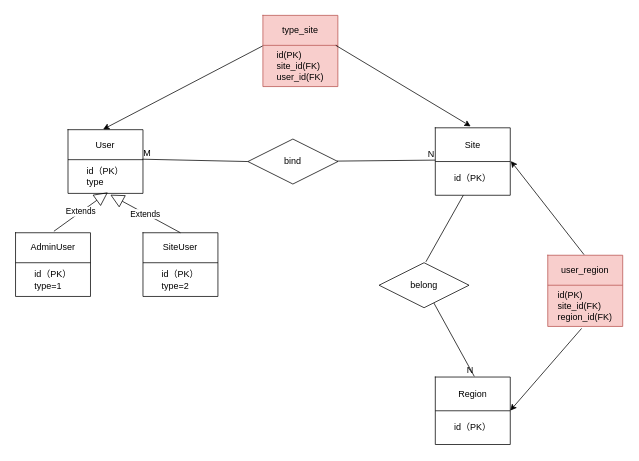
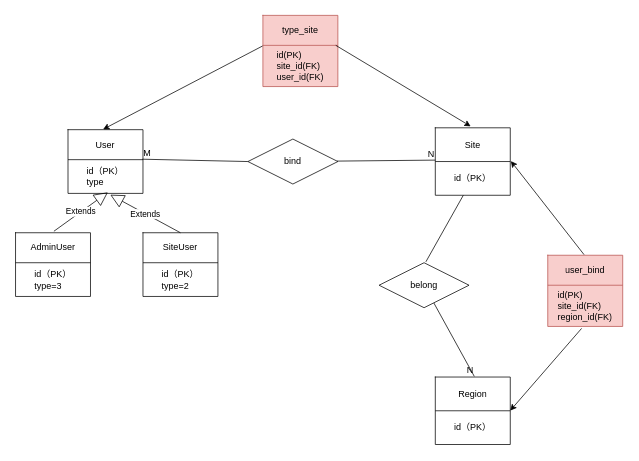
- <mxCell id="36" value="user_region" style="shape=partialRectangle;html=1;whiteSpace=wrap;connectable=0;strokeColor=inherit;overflow=hidden;fillColor=none;top=0;left=0;bottom=0;right=0;pointerEvents=1;" vertex="1" parent="35"><mxGeometry width="100" height="40" as="geometry"><mxRectangle width="100" height="40" as="alternateBounds" /></mxGeometry></mxCell>
+ <mxCell id="36" value="user_bind" style="shape=partialRectangle;html=1;whiteSpace=wrap;connectable=0;strokeColor=inherit;overflow=hidden;fillColor=none;top=0;left=0;bottom=0;right=0;pointerEvents=1;" vertex="1" parent="35"><mxGeometry width="100" height="40" as="geometry"><mxRectangle width="100" height="40" as="alternateBounds" /></mxGeometry></mxCell>
- <mxCell id="21" value="&lt;div style=&quot;text-align: justify;&quot;&gt;&lt;span style=&quot;background-color: initial;&quot;&gt;id（PK）&lt;/span&gt;&lt;/div&gt;&lt;div style=&quot;text-align: justify;&quot;&gt;&lt;span style=&quot;background-color: initial;&quot;&gt;type=1&lt;/span&gt;&lt;/div&gt;" style="shape=partialRectangle;html=1;whiteSpace=wrap;connectable=0;strokeColor=inherit;overflow=hidden;fillColor=none;top=0;left=0;bottom=0;right=0;pointerEvents=1;align=center;" vertex="1" parent="20"><mxGeometry width="100" height="45" as="geometry"><mxRectangle width="100" height="45" as="alternateBounds" /></mxGeometry></mxCell>
+ <mxCell id="21" value="&lt;div style=&quot;text-align: justify;&quot;&gt;&lt;span style=&quot;background-color: initial;&quot;&gt;id（PK）&lt;/span&gt;&lt;/div&gt;&lt;div style=&quot;text-align: justify;&quot;&gt;&lt;span style=&quot;background-color: initial;&quot;&gt;type=3&lt;/span&gt;&lt;/div&gt;" style="shape=partialRectangle;html=1;whiteSpace=wrap;connectable=0;strokeColor=inherit;overflow=hidden;fillColor=none;top=0;left=0;bottom=0;right=0;pointerEvents=1;align=center;" vertex="1" parent="20"><mxGeometry width="100" height="45" as="geometry"><mxRectangle width="100" height="45" as="alternateBounds" /></mxGeometry></mxCell>
